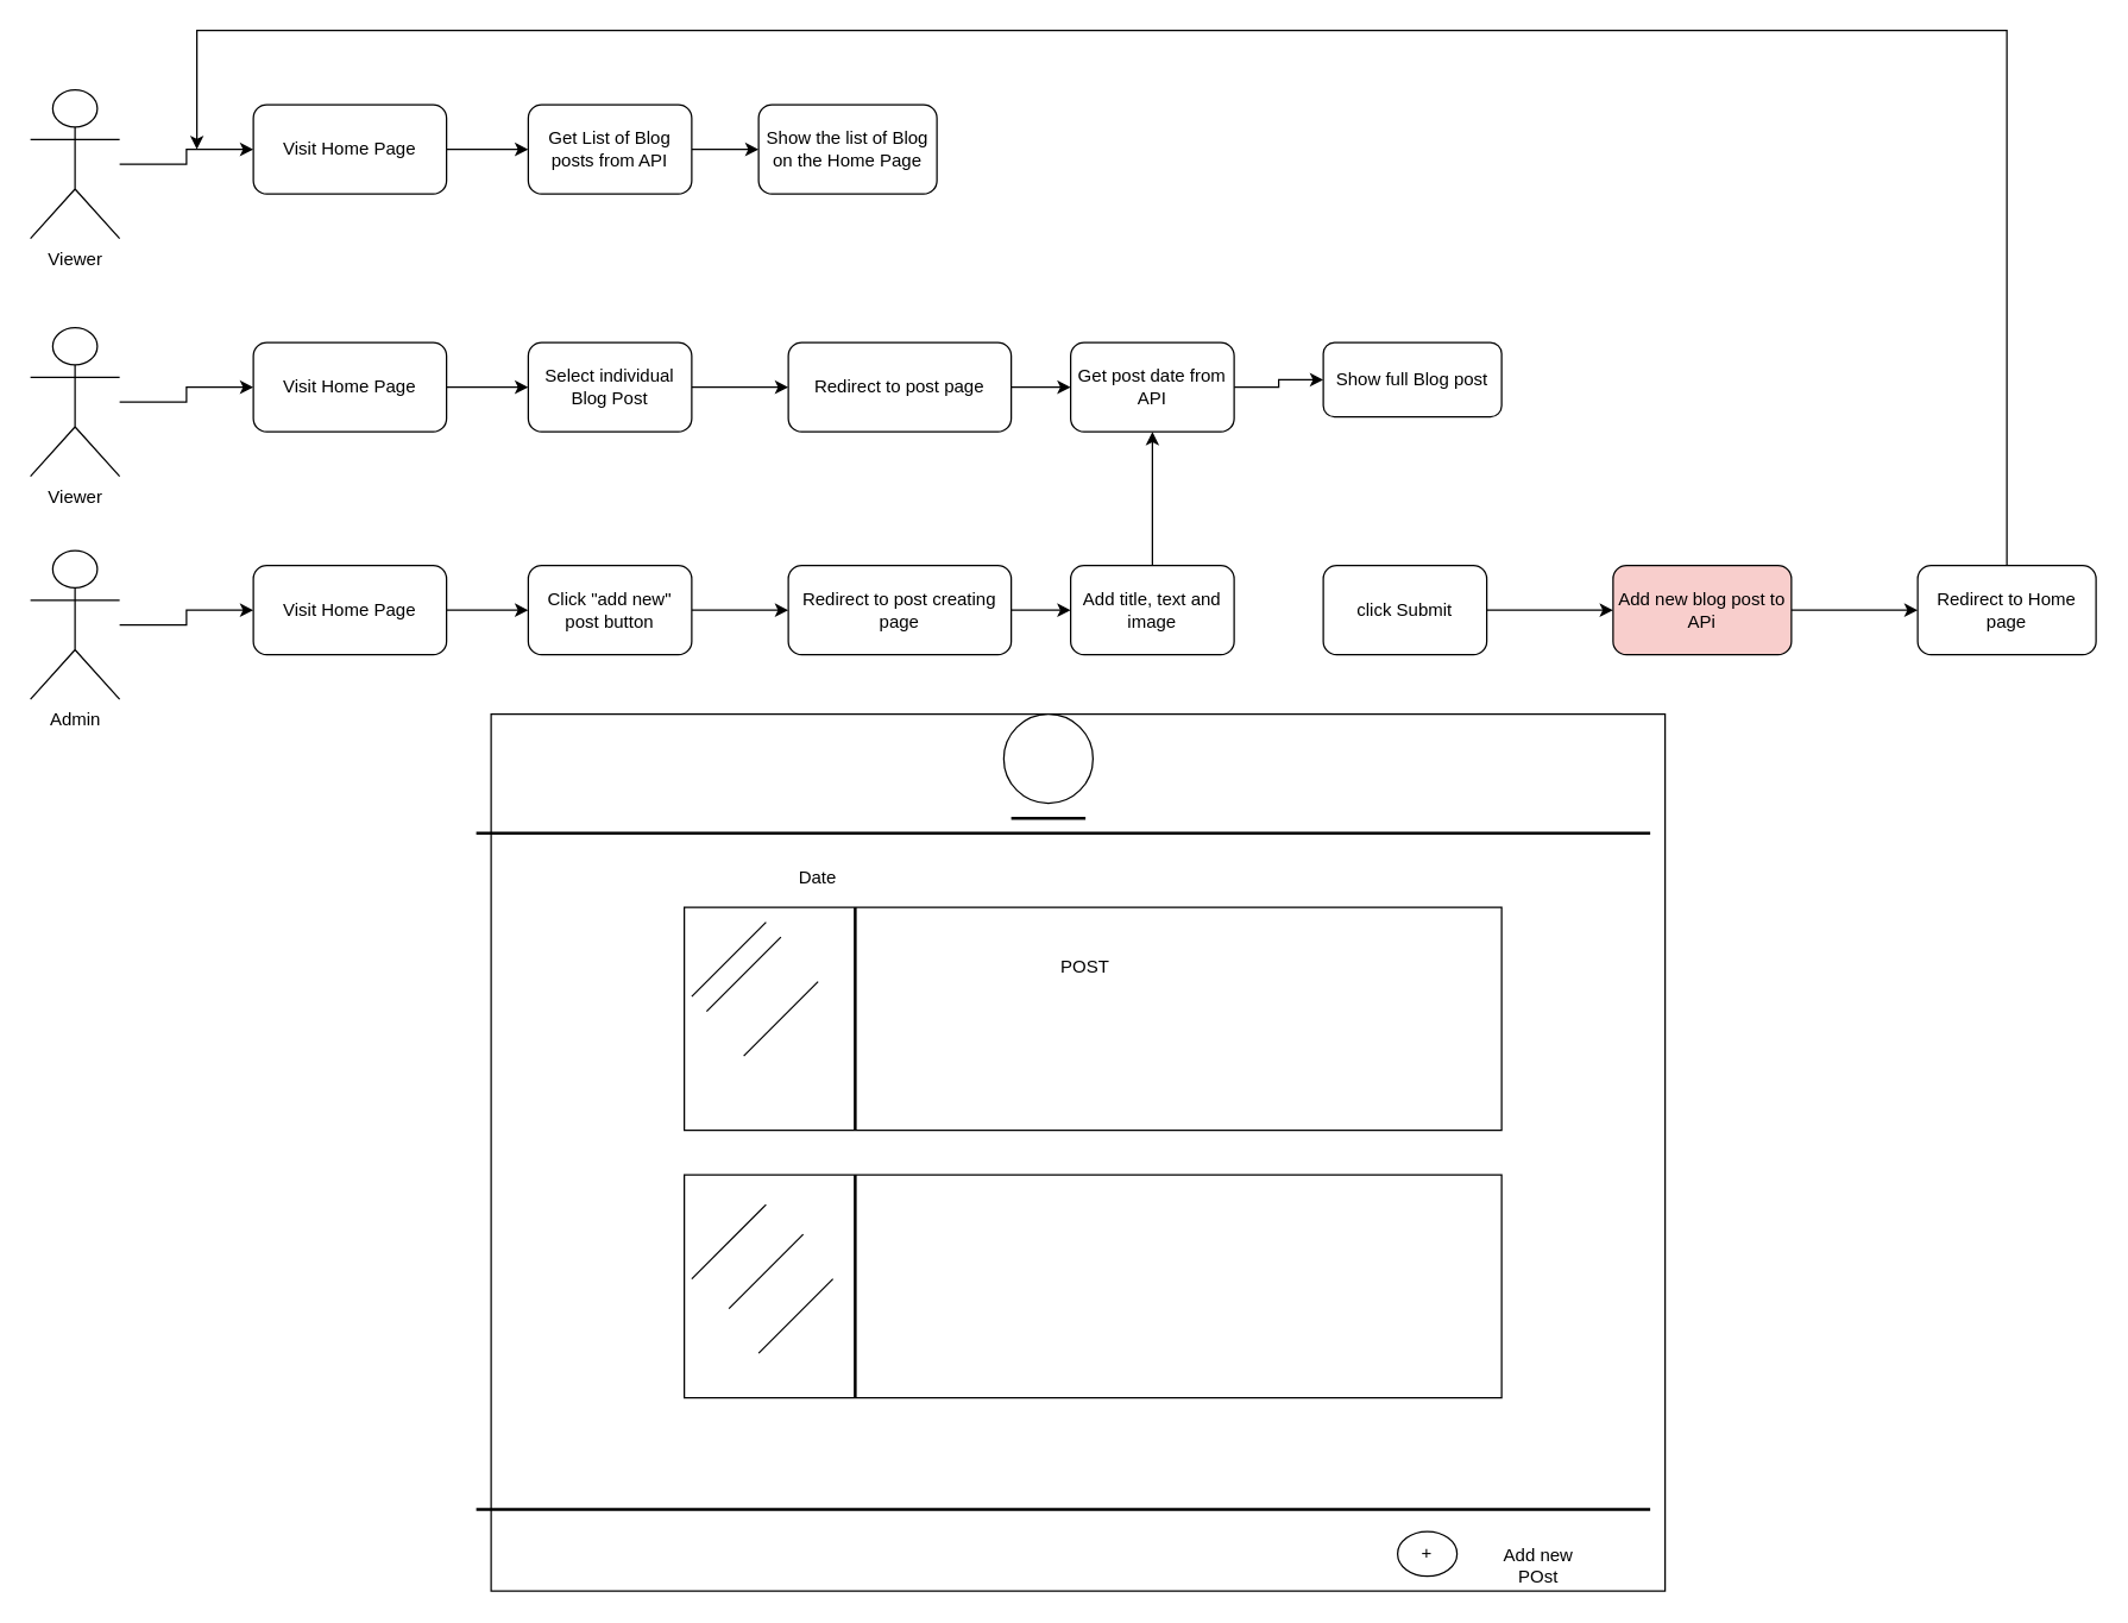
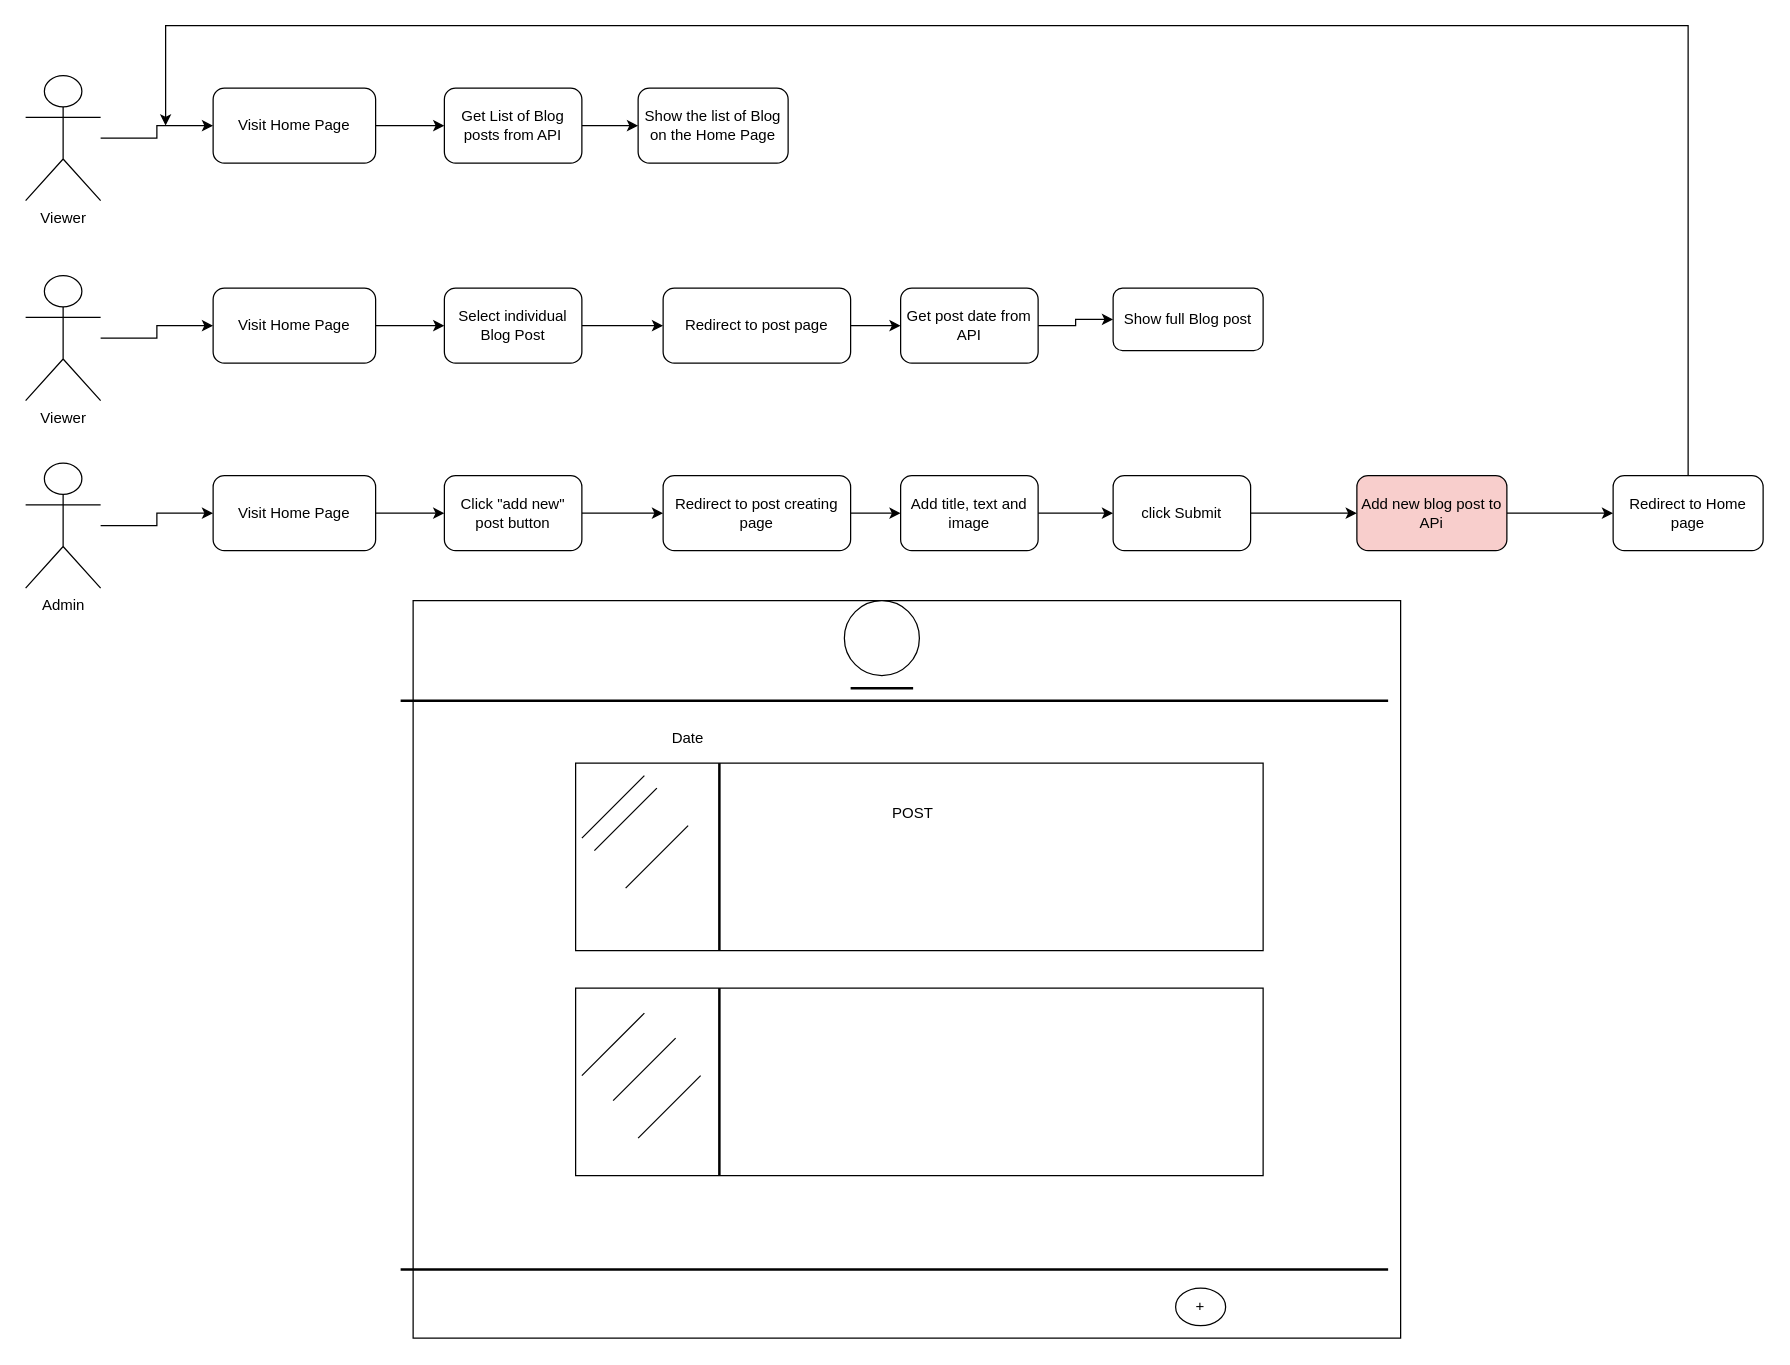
- <mxCell id="28" value="" style="edgeStyle=orthogonalEdgeStyle;rounded=0;orthogonalLoop=1;jettySize=auto;html=1;" edge="1" parent="1" source="29" target="18"><mxGeometry relative="1" as="geometry" /></mxCell>
+ <mxCell id="28" value="" style="edgeStyle=orthogonalEdgeStyle;rounded=0;orthogonalLoop=1;jettySize=auto;html=1;" edge="1" parent="1" source="29" target="31"><mxGeometry relative="1" as="geometry" /></mxCell>
- <mxCell id="54" value="Add new POst" style="text;html=1;strokeColor=none;fillColor=none;align=center;verticalAlign=middle;whiteSpace=wrap;rounded=0;" vertex="1" parent="1"><mxGeometry x="1000" y="1035" width="70" height="35" as="geometry" /></mxCell>
